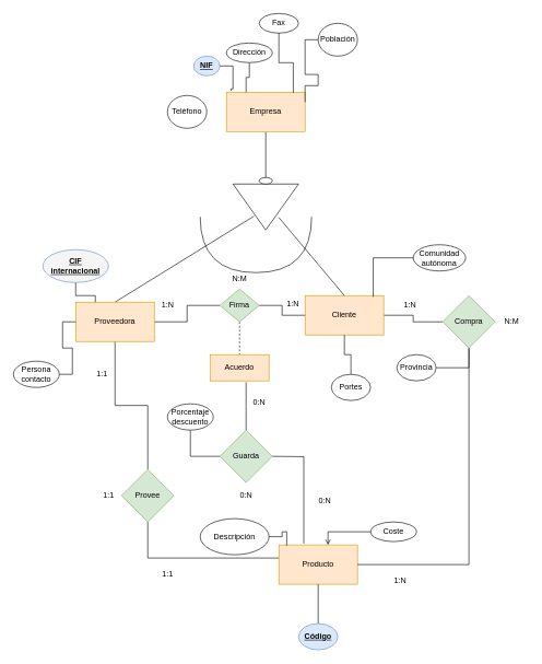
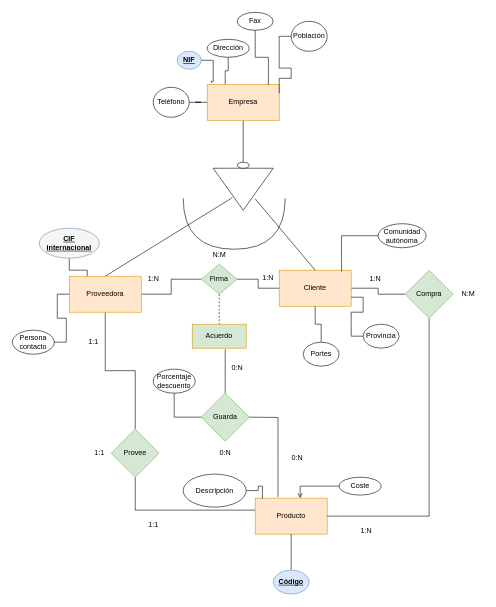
+ <mxCell id="20" style="edgeStyle=orthogonalEdgeStyle;rounded=0;orthogonalLoop=1;jettySize=auto;html=1;endArrow=none;endFill=0;" edge="1" parent="1" source="21" target="3"><mxGeometry relative="1" as="geometry" /></mxCell>
- <mxCell id="48" value="Acuerdo" style="whiteSpace=wrap;html=1;fillColor=#ffe6cc;strokeColor=#d79b00;" vertex="1" parent="1"><mxGeometry x="320" y="540" width="90" height="40" as="geometry" /></mxCell>
+ <mxCell id="48" value="Acuerdo" style="whiteSpace=wrap;html=1;fillColor=#d5e8d4;strokeColor=#d79b00;" vertex="1" parent="1"><mxGeometry x="320" y="540" width="90" height="40" as="geometry" /></mxCell>
- <mxCell id="32" style="edgeStyle=orthogonalEdgeStyle;rounded=0;orthogonalLoop=1;jettySize=auto;html=1;endArrow=none;endFill=0;" edge="1" parent="1" source="33" target="18"><mxGeometry relative="1" as="geometry" /></mxCell>
+ <mxCell id="32" style="edgeStyle=orthogonalEdgeStyle;rounded=0;orthogonalLoop=1;jettySize=auto;html=1;entryX=1;entryY=0.75;entryDx=0;entryDy=0;endArrow=none;endFill=0;" edge="1" parent="1" source="33" target="9"><mxGeometry relative="1" as="geometry" /></mxCell>
